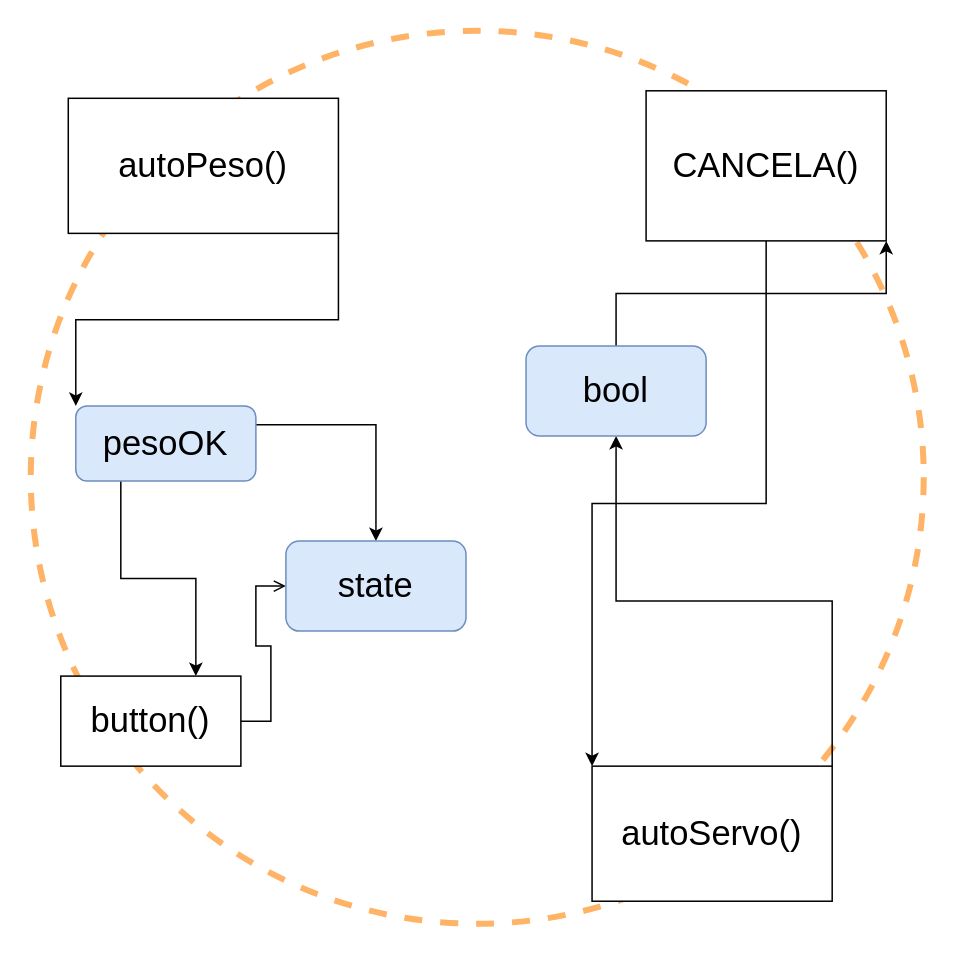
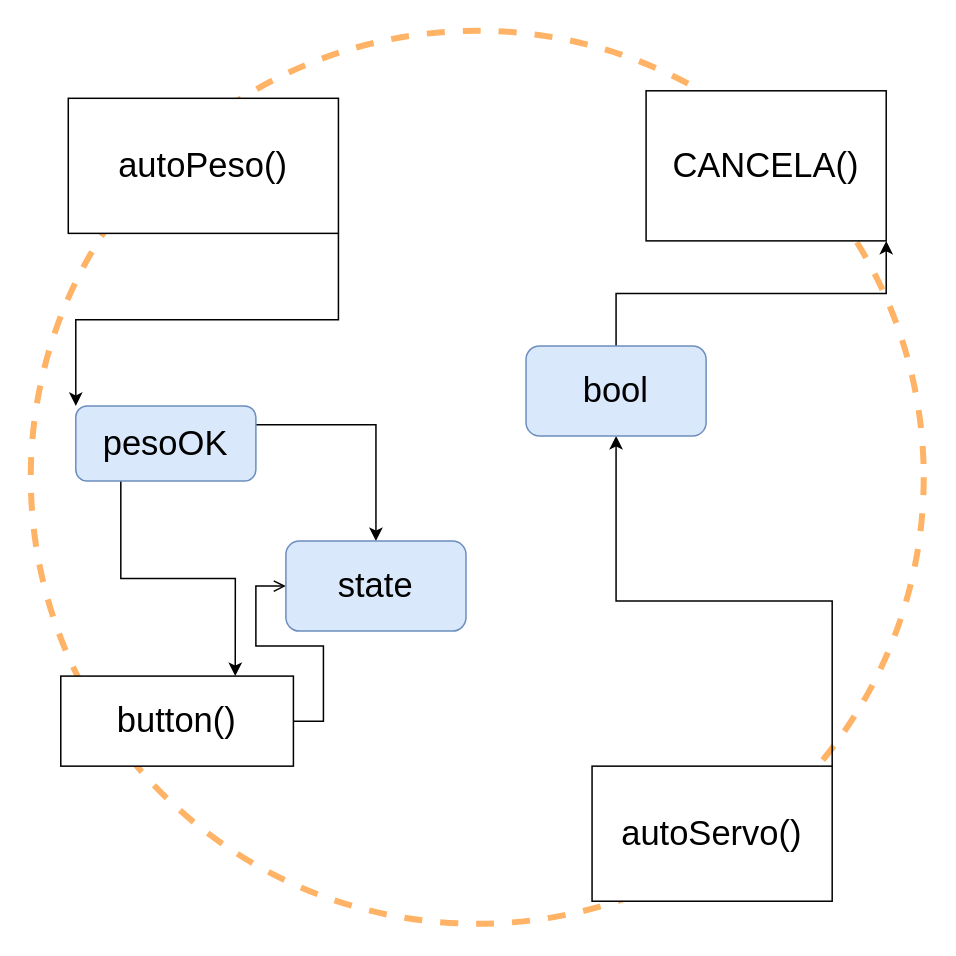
- <mxCell id="11" style="edgeStyle=orthogonalEdgeStyle;rounded=0;orthogonalLoop=1;jettySize=auto;html=1;exitX=0.5;exitY=1;exitDx=0;exitDy=0;entryX=0;entryY=0;entryDx=0;entryDy=0;fontSize=23;" edge="1" parent="1" source="12" target="14"><mxGeometry relative="1" as="geometry" /></mxCell>
- <mxCell id="9" value="button()" style="rounded=0;whiteSpace=wrap;html=1;fontSize=23;" vertex="1" parent="1"><mxGeometry x="40" y="450" width="120" height="60" as="geometry" /></mxCell>
+ <mxCell id="9" value="button()" style="rounded=0;whiteSpace=wrap;html=1;fontSize=23;" vertex="1" parent="1"><mxGeometry x="40" y="450" width="155" height="60" as="geometry" /></mxCell>
